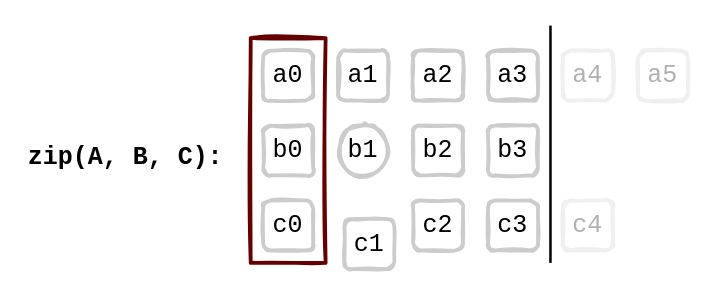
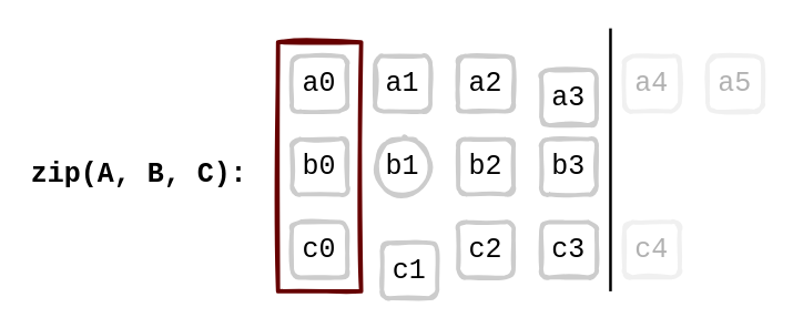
- <mxCell id="10" value="&lt;font style=&quot;font-size: 20px&quot;&gt;a3&lt;/font&gt;" style="rounded=1;whiteSpace=wrap;html=1;fontFamily=Courier New;fontSize=24;strokeWidth=3;glass=0;shadow=0;sketch=1;strokeColor=#CCCCCC;" parent="1" vertex="1"><mxGeometry x="390" y="40" width="40" height="40" as="geometry" /></mxCell>
+ <mxCell id="10" value="&lt;font style=&quot;font-size: 20px&quot;&gt;a3&lt;/font&gt;" style="rounded=1;whiteSpace=wrap;html=1;fontFamily=Courier New;fontSize=24;strokeWidth=3;glass=0;shadow=0;sketch=1;strokeColor=#CCCCCC;" parent="1" vertex="1"><mxGeometry x="390" y="50" width="40" height="40" as="geometry" /></mxCell>
